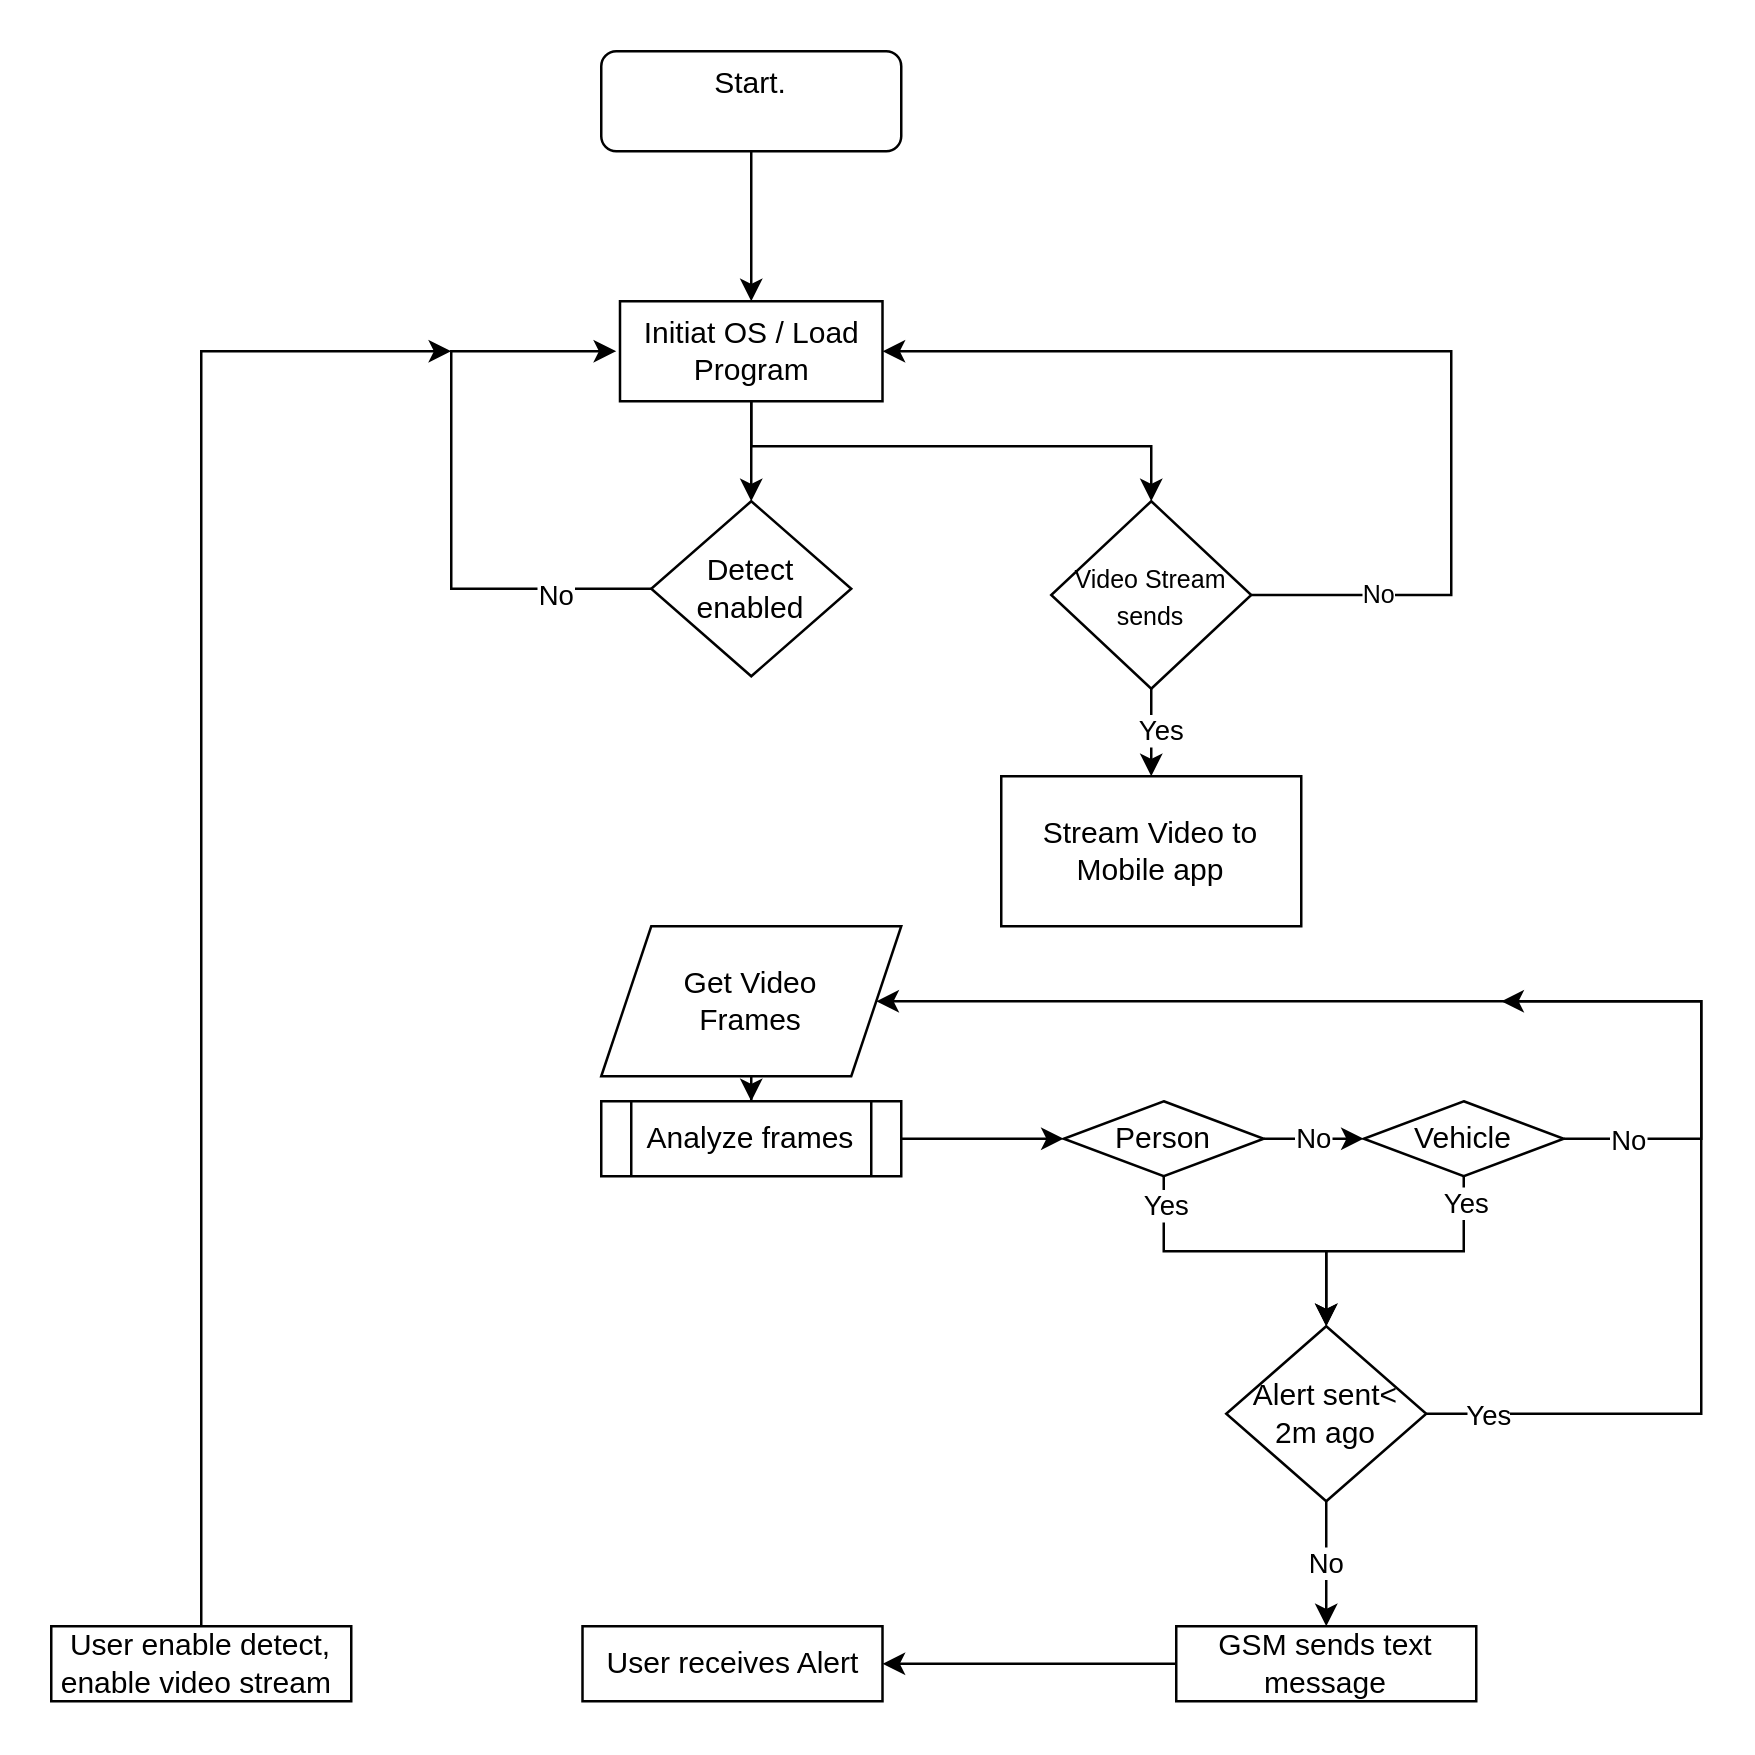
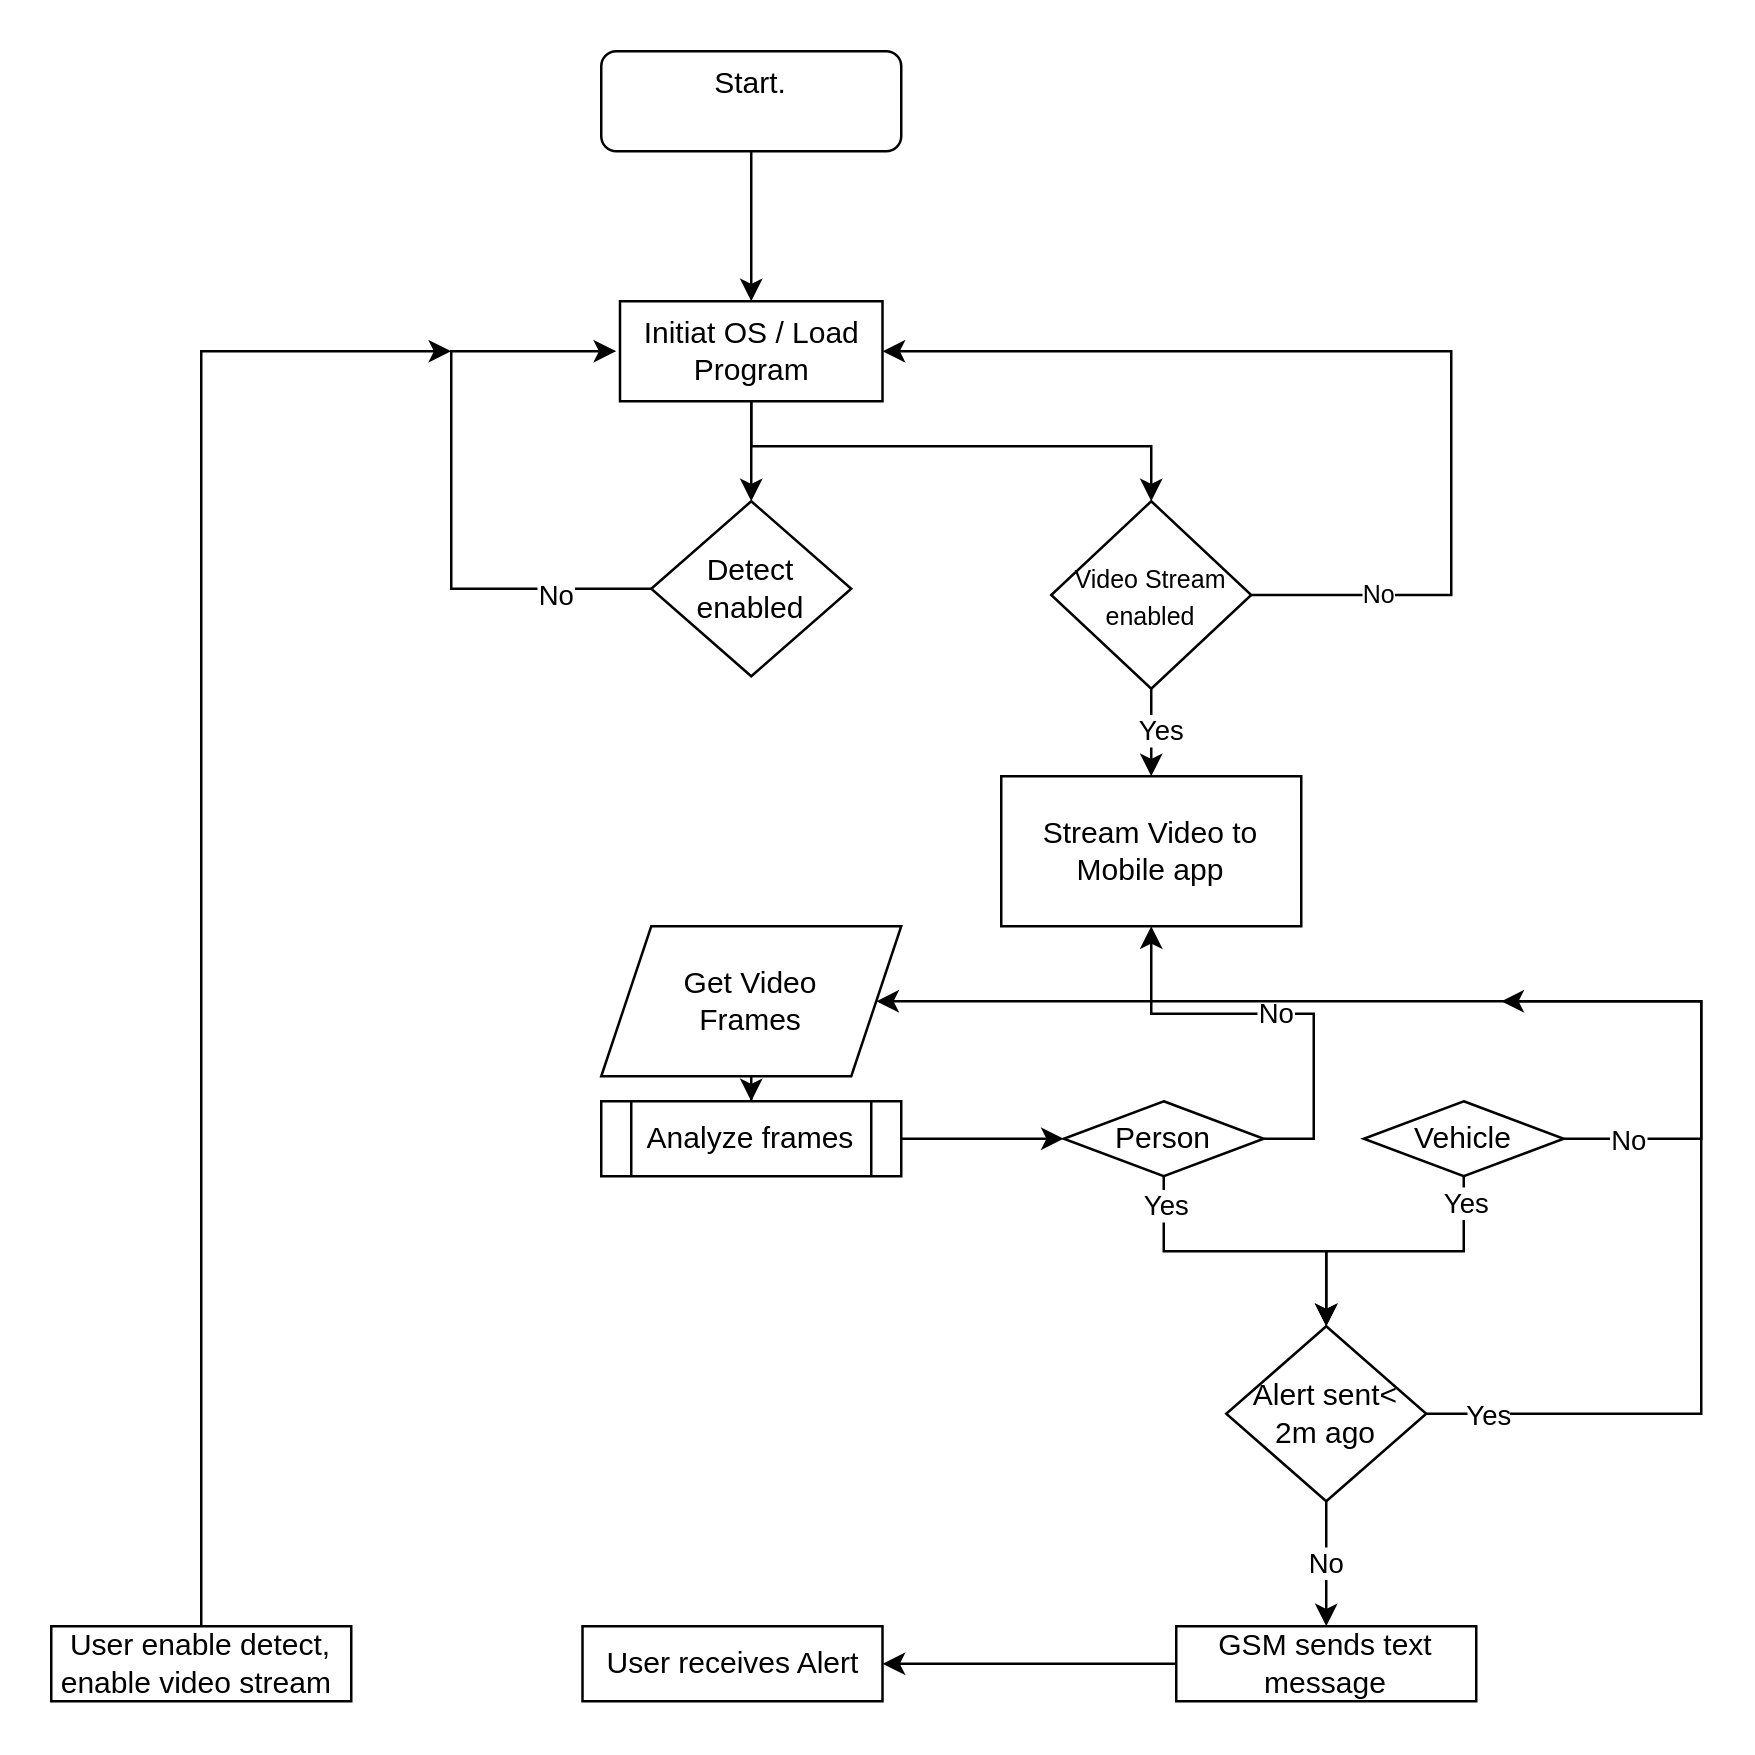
- <mxCell id="34" value="&lt;font style=&quot;font-size: 10px&quot;&gt;Video Stream sends&lt;/font&gt;" style="rhombus;whiteSpace=wrap;html=1;rounded=0;spacing=3;" vertex="1" parent="1"><mxGeometry x="420" y="200" width="80" height="75" as="geometry" /></mxCell>
+ <mxCell id="34" value="&lt;font style=&quot;font-size: 10px&quot;&gt;Video Stream enabled&lt;/font&gt;" style="rhombus;whiteSpace=wrap;html=1;rounded=0;spacing=3;" vertex="1" parent="1"><mxGeometry x="420" y="200" width="80" height="75" as="geometry" /></mxCell>
- <mxCell id="10" value="No" style="edgeStyle=orthogonalEdgeStyle;rounded=0;orthogonalLoop=1;jettySize=auto;html=1;exitX=1;exitY=0.5;exitDx=0;exitDy=0;entryX=0;entryY=0.5;entryDx=0;entryDy=0;spacing=3;" edge="1" parent="1" source="11" target="16"><mxGeometry relative="1" as="geometry" /></mxCell>
+ <mxCell id="10" value="No" style="edgeStyle=orthogonalEdgeStyle;rounded=0;orthogonalLoop=1;jettySize=auto;html=1;exitX=1;exitY=0.5;exitDx=0;exitDy=0;spacing=3;" edge="1" parent="1" source="11" target="35"><mxGeometry relative="1" as="geometry" /></mxCell>
